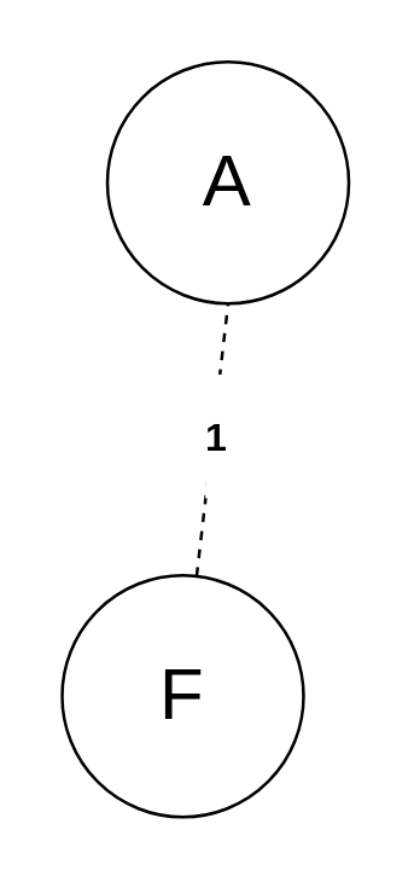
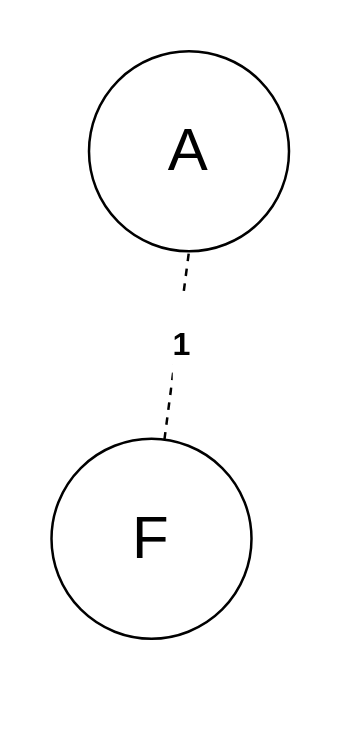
- <mxCell id="2" value="&lt;font style=&quot;font-size: 24px;&quot;&gt;F&lt;/font&gt;" style="ellipse;whiteSpace=wrap;html=1;aspect=fixed;" vertex="1" parent="1"><mxGeometry x="20" y="190" width="80" height="80" as="geometry" /></mxCell>
+ <mxCell id="2" value="&lt;font style=&quot;font-size: 24px;&quot;&gt;F&lt;/font&gt;" style="ellipse;whiteSpace=wrap;html=1;aspect=fixed;" vertex="1" parent="1"><mxGeometry x="20" y="175" width="80" height="80" as="geometry" /></mxCell>
